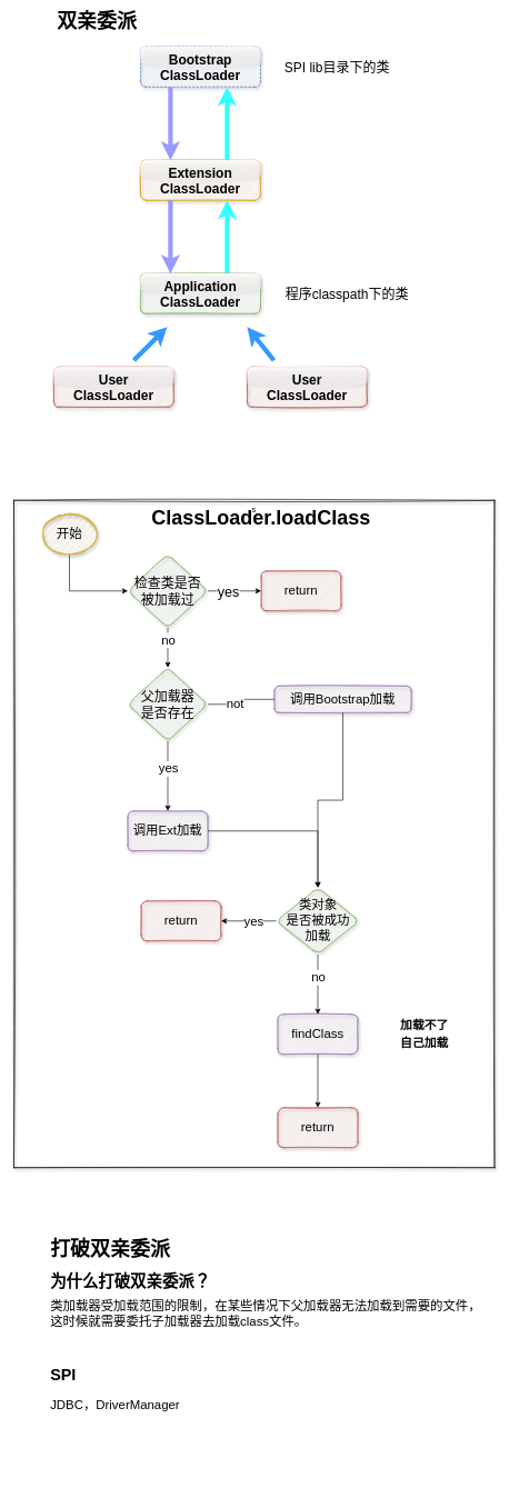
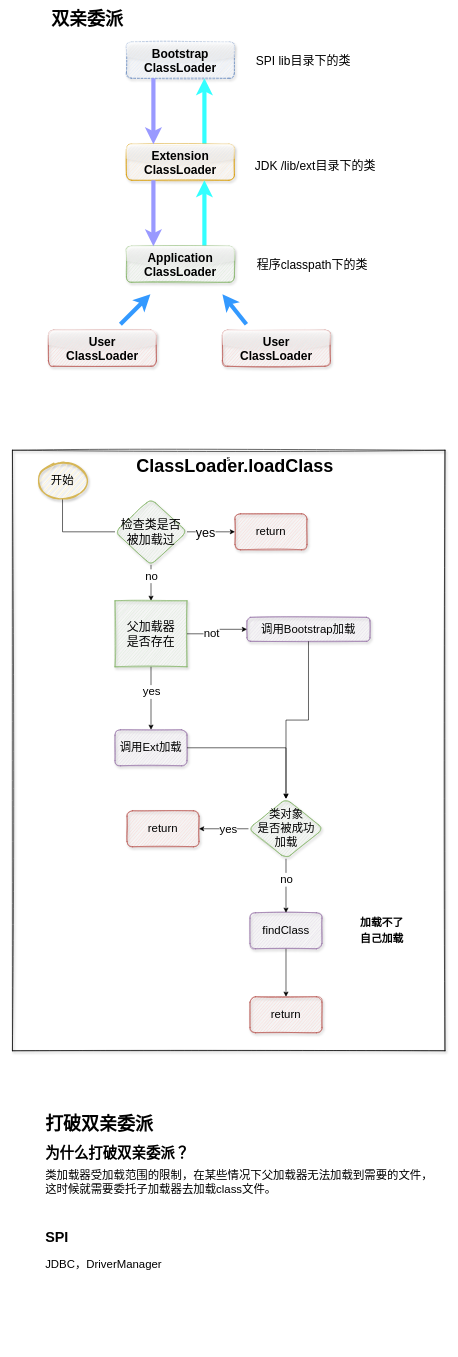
+ <mxCell id="46" value="&lt;font style=&quot;font-size: 20px&quot;&gt;JDK /lib/ext目录下的类&lt;/font&gt;" style="text;html=1;strokeColor=none;fillColor=none;align=center;verticalAlign=middle;whiteSpace=wrap;rounded=0;" parent="33" vertex="1"><mxGeometry x="340" y="243" width="210" height="23.75" as="geometry" /></mxCell>
- <mxCell id="8" style="edgeStyle=orthogonalEdgeStyle;rounded=0;orthogonalLoop=1;jettySize=auto;html=1;exitX=0.5;exitY=1;exitDx=0;exitDy=0;exitPerimeter=0;fontSize=19;" parent="3" source="9" target="7" edge="1"><mxGeometry relative="1" as="geometry" /></mxCell>
+ <mxCell id="8" style="edgeStyle=orthogonalEdgeStyle;rounded=0;orthogonalLoop=1;jettySize=auto;html=1;exitX=0.5;exitY=1;exitDx=0;exitDy=0;exitPerimeter=0;fontSize=19;endArrow=none;" parent="3" source="9" target="7" edge="1"><mxGeometry relative="1" as="geometry" /></mxCell>
- <mxCell id="15" value="" style="edgeStyle=orthogonalEdgeStyle;rounded=0;orthogonalLoop=1;jettySize=auto;html=1;fontSize=19;endArrow=none;" parent="3" source="13" target="14" edge="1"><mxGeometry relative="1" as="geometry" /></mxCell>
+ <mxCell id="15" value="" style="edgeStyle=orthogonalEdgeStyle;rounded=0;orthogonalLoop=1;jettySize=auto;html=1;fontSize=19;" parent="3" source="13" target="14" edge="1"><mxGeometry relative="1" as="geometry" /></mxCell>
- <mxCell id="13" value="&lt;span style=&quot;font-size: 20px&quot;&gt;父加载器&lt;br&gt;是否存在&lt;br&gt;&lt;/span&gt;" style="rhombus;whiteSpace=wrap;html=1;shadow=1;glass=0;sketch=1;fillStyle=auto;fontSize=19;fillColor=#d5e8d4;rounded=1;strokeColor=#82b366;" parent="3" vertex="1"><mxGeometry x="171" y="251" width="120" height="110" as="geometry" /></mxCell>
+ <mxCell id="13" value="&lt;span style=&quot;font-size: 20px&quot;&gt;父加载器&lt;br&gt;是否存在&lt;br&gt;&lt;/span&gt;" style="whiteSpace=wrap;html=1;shadow=1;glass=0;sketch=1;fillStyle=auto;fontSize=19;fillColor=#d5e8d4;strokeColor=#82b366;rounded=0;" parent="3" vertex="1"><mxGeometry x="171" y="251" width="120" height="110" as="geometry" /></mxCell>
